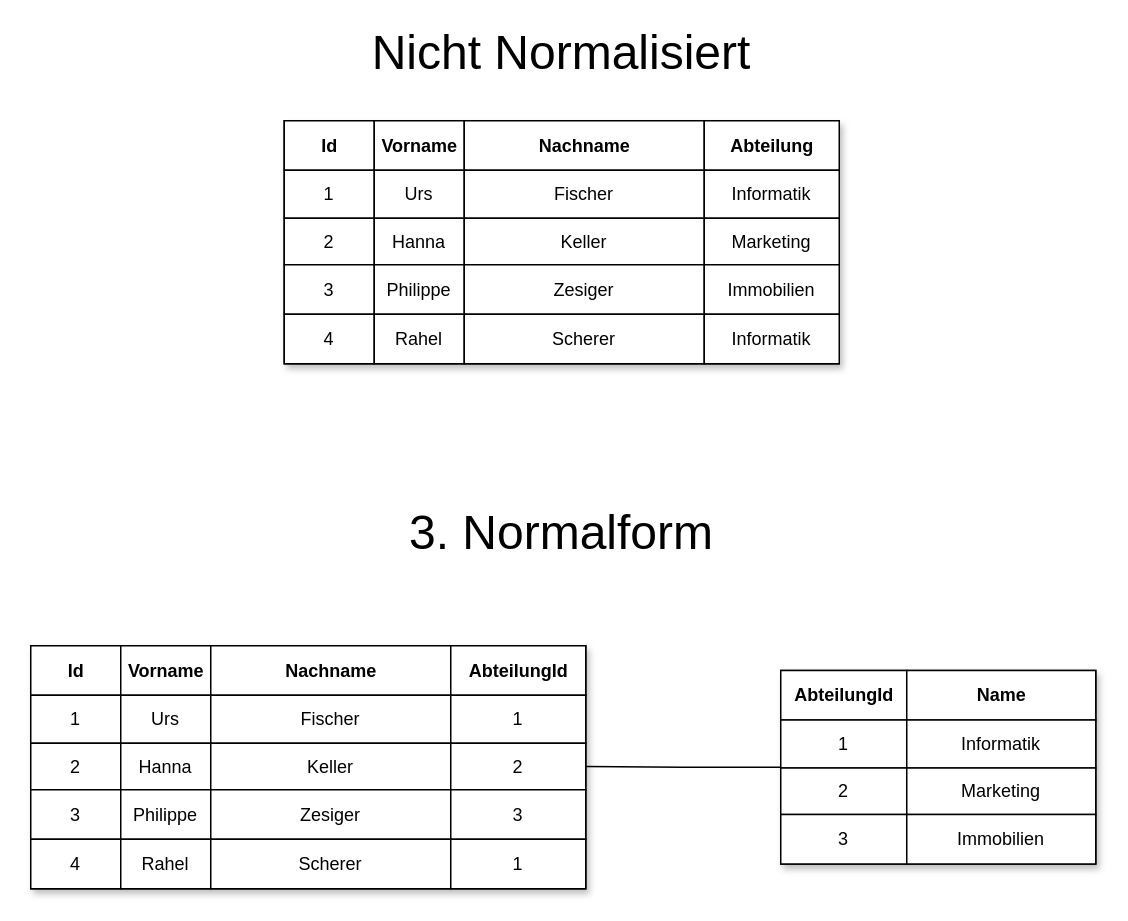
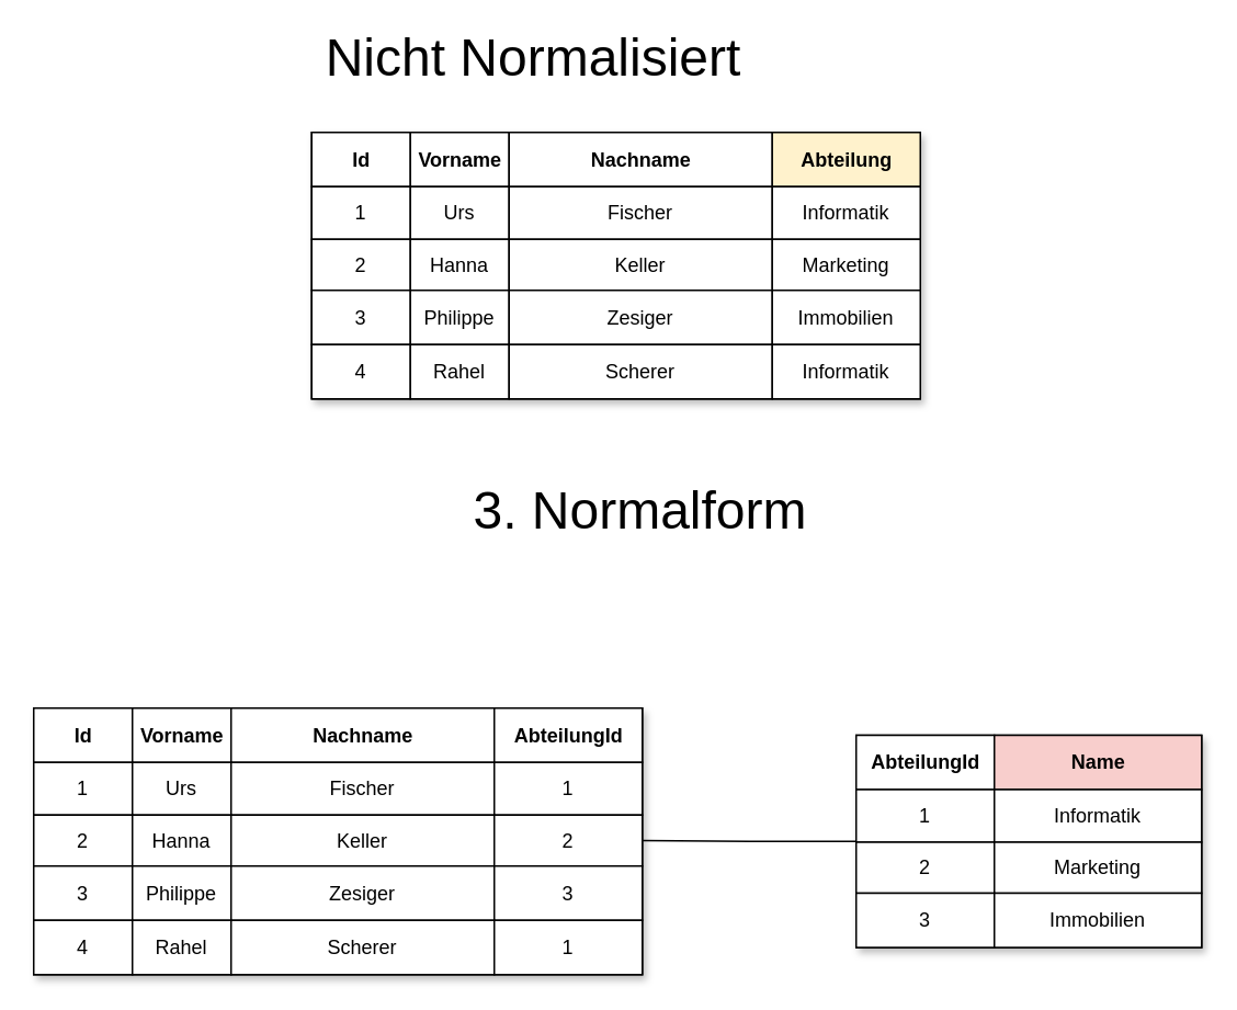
- <mxCell id="28" value="&lt;span style=&quot;font-size: 32px;&quot;&gt;Nicht Normalisiert&lt;/span&gt;" style="text;html=1;strokeColor=none;fillColor=none;align=center;verticalAlign=middle;whiteSpace=wrap;rounded=0;" parent="1" vertex="1"><mxGeometry x="244" y="20" width="260" height="30" as="geometry" /></mxCell>
+ <mxCell id="28" value="&lt;span style=&quot;font-size: 32px;&quot;&gt;Nicht Normalisiert&lt;/span&gt;" style="text;html=1;strokeColor=none;fillColor=none;align=center;verticalAlign=middle;whiteSpace=wrap;rounded=0;" parent="1" vertex="1"><mxGeometry x="194" y="20" width="260" height="30" as="geometry" /></mxCell>
- <mxCell id="7" value="Abteilung" style="connectable=0;recursiveResize=0;align=center;fontStyle=1;html=1;" parent="3" vertex="1"><mxGeometry x="280" width="90" height="33" as="geometry"><mxRectangle width="90" height="33" as="alternateBounds" /></mxGeometry></mxCell>
+ <mxCell id="7" value="Abteilung" style="connectable=0;recursiveResize=0;align=center;fontStyle=1;html=1;fillColor=#fff2cc;" parent="3" vertex="1"><mxGeometry x="280" width="90" height="33" as="geometry"><mxRectangle width="90" height="33" as="alternateBounds" /></mxGeometry></mxCell>
- <mxCell id="29" value="&lt;span style=&quot;font-size: 32px;&quot;&gt;3. Normalform&lt;/span&gt;" style="text;html=1;strokeColor=none;fillColor=none;align=center;verticalAlign=middle;whiteSpace=wrap;rounded=0;" parent="1" vertex="1"><mxGeometry x="244" y="340" width="260" height="30" as="geometry" /></mxCell>
+ <mxCell id="29" value="&lt;span style=&quot;font-size: 32px;&quot;&gt;3. Normalform&lt;/span&gt;" style="text;html=1;strokeColor=none;fillColor=none;align=center;verticalAlign=middle;whiteSpace=wrap;rounded=0;" parent="1" vertex="1"><mxGeometry x="259" y="295" width="260" height="30" as="geometry" /></mxCell>
- <mxCell id="60" value="Name" style="connectable=0;recursiveResize=0;align=center;fontStyle=1;html=1;" vertex="1" parent="58"><mxGeometry x="84" width="126" height="33" as="geometry"><mxRectangle width="126" height="33" as="alternateBounds" /></mxGeometry></mxCell>
+ <mxCell id="60" value="Name" style="connectable=0;recursiveResize=0;align=center;fontStyle=1;html=1;fillColor=#f8cecc;" vertex="1" parent="58"><mxGeometry x="84" width="126" height="33" as="geometry"><mxRectangle width="126" height="33" as="alternateBounds" /></mxGeometry></mxCell>
